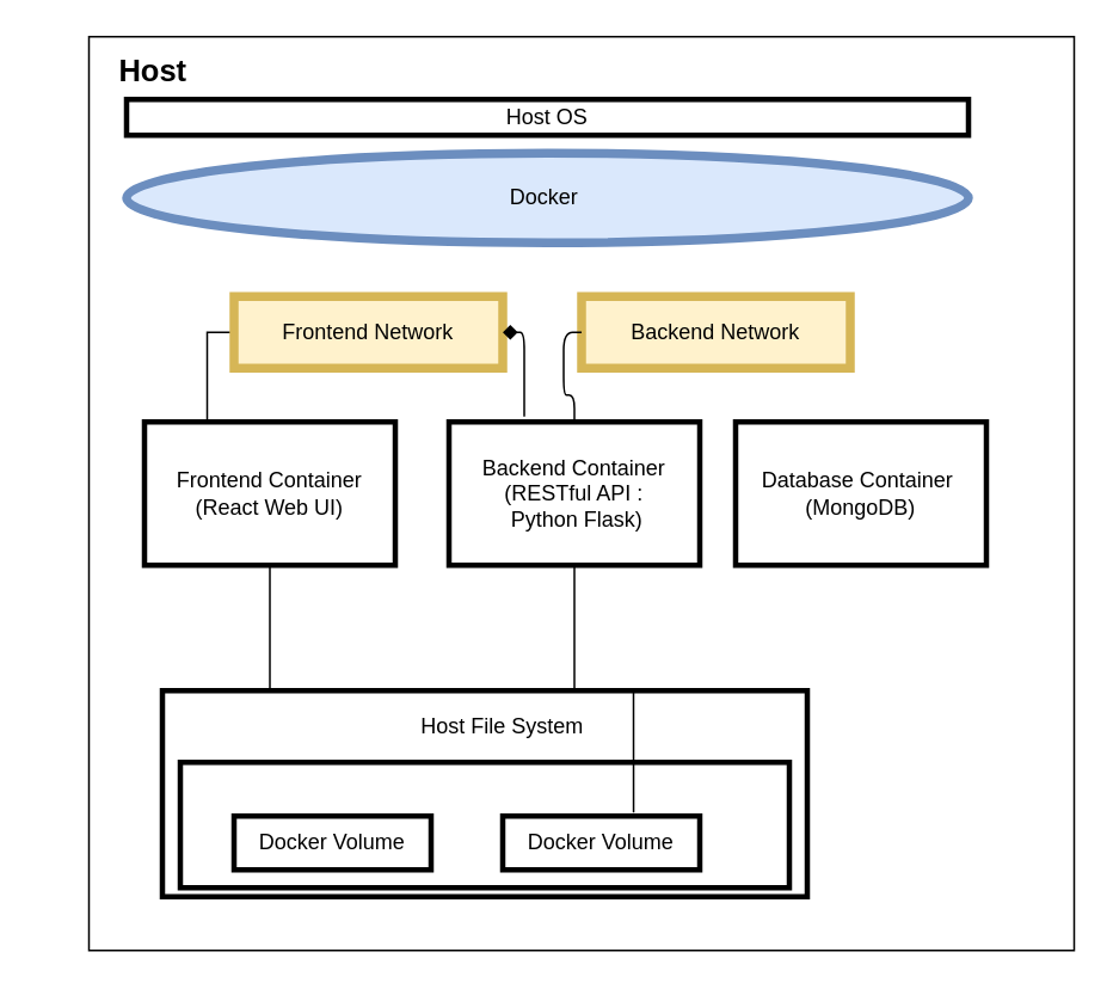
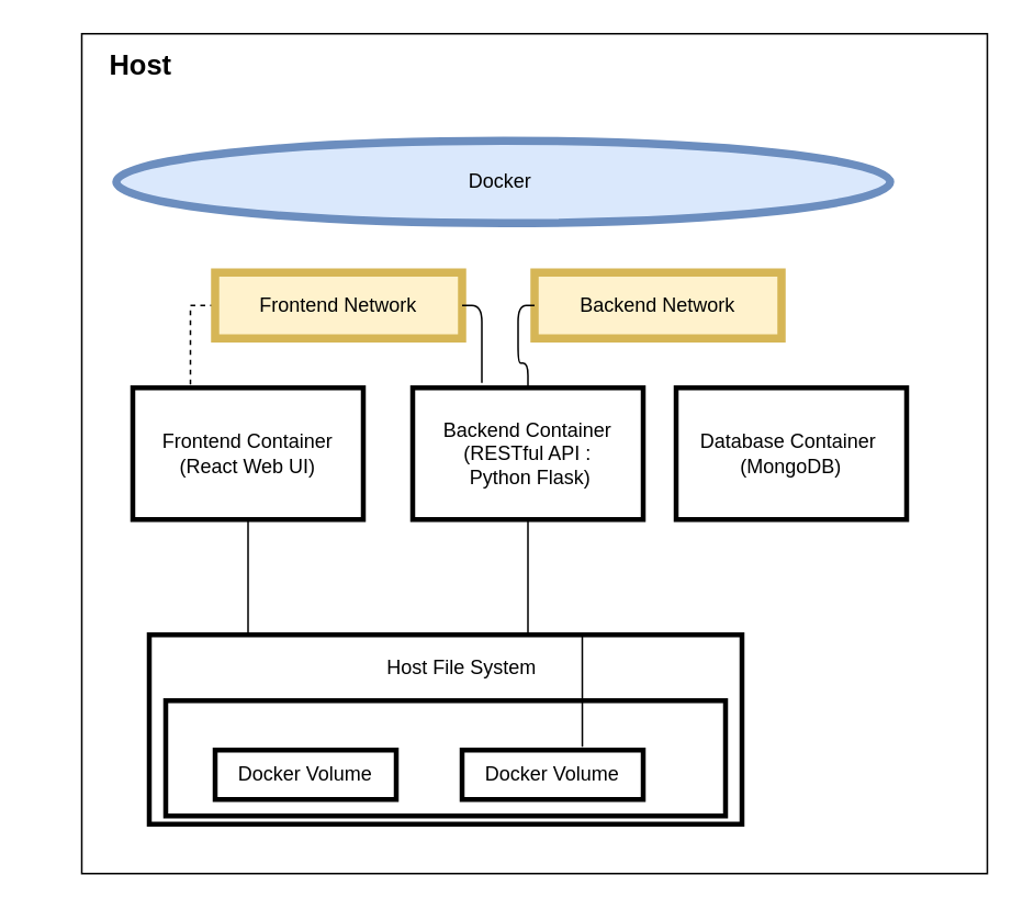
- <mxCell id="16" value="Host OS" style="rounded=0;whiteSpace=wrap;html=1;strokeWidth=3;" vertex="1" parent="1"><mxGeometry x="70" y="55" width="470" height="20" as="geometry" /></mxCell>
- <mxCell id="13" value="" style="endArrow=diamond;html=1;entryX=1;entryY=0.5;entryDx=0;entryDy=0;exitX=0.3;exitY=-0.037;exitDx=0;exitDy=0;exitPerimeter=0;edgeStyle=orthogonalEdgeStyle;" edge="1" parent="1" source="10" target="6"><mxGeometry width="50" height="50" relative="1" as="geometry"><mxPoint x="270" y="235" as="sourcePoint" /><mxPoint x="320" y="185" as="targetPoint" /></mxGeometry></mxCell>
+ <mxCell id="13" value="" style="endArrow=none;html=1;entryX=1;entryY=0.5;entryDx=0;entryDy=0;exitX=0.3;exitY=-0.037;exitDx=0;exitDy=0;exitPerimeter=0;edgeStyle=orthogonalEdgeStyle;" edge="1" parent="1" source="10" target="6"><mxGeometry width="50" height="50" relative="1" as="geometry"><mxPoint x="270" y="235" as="sourcePoint" /><mxPoint x="320" y="185" as="targetPoint" /></mxGeometry></mxCell>
- <mxCell id="5" style="edgeStyle=orthogonalEdgeStyle;rounded=0;orthogonalLoop=1;jettySize=auto;html=1;exitX=0;exitY=0.5;exitDx=0;exitDy=0;entryX=0.25;entryY=0;entryDx=0;entryDy=0;endArrow=none;endFill=0;" edge="1" parent="1" source="6" target="9"><mxGeometry relative="1" as="geometry"><Array as="points"><mxPoint x="115" y="185" /></Array></mxGeometry></mxCell>
+ <mxCell id="5" style="edgeStyle=orthogonalEdgeStyle;rounded=0;orthogonalLoop=1;jettySize=auto;html=1;exitX=0;exitY=0.5;exitDx=0;exitDy=0;entryX=0.25;entryY=0;entryDx=0;entryDy=0;endArrow=none;endFill=0;dashed=1;" edge="1" parent="1" source="6" target="9"><mxGeometry relative="1" as="geometry"><Array as="points"><mxPoint x="115" y="185" /></Array></mxGeometry></mxCell>
